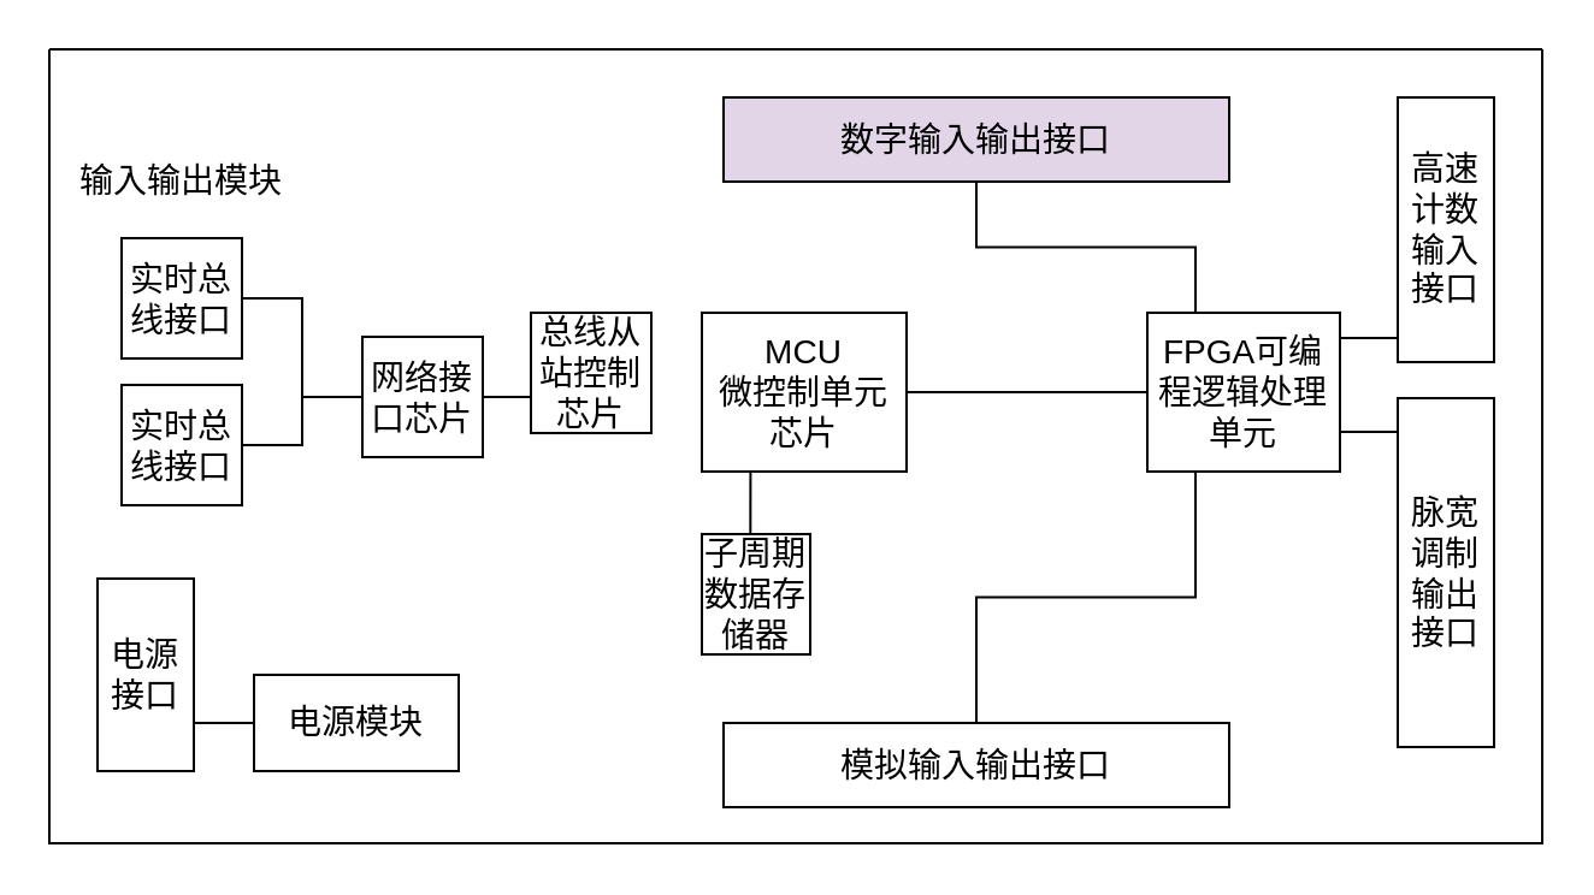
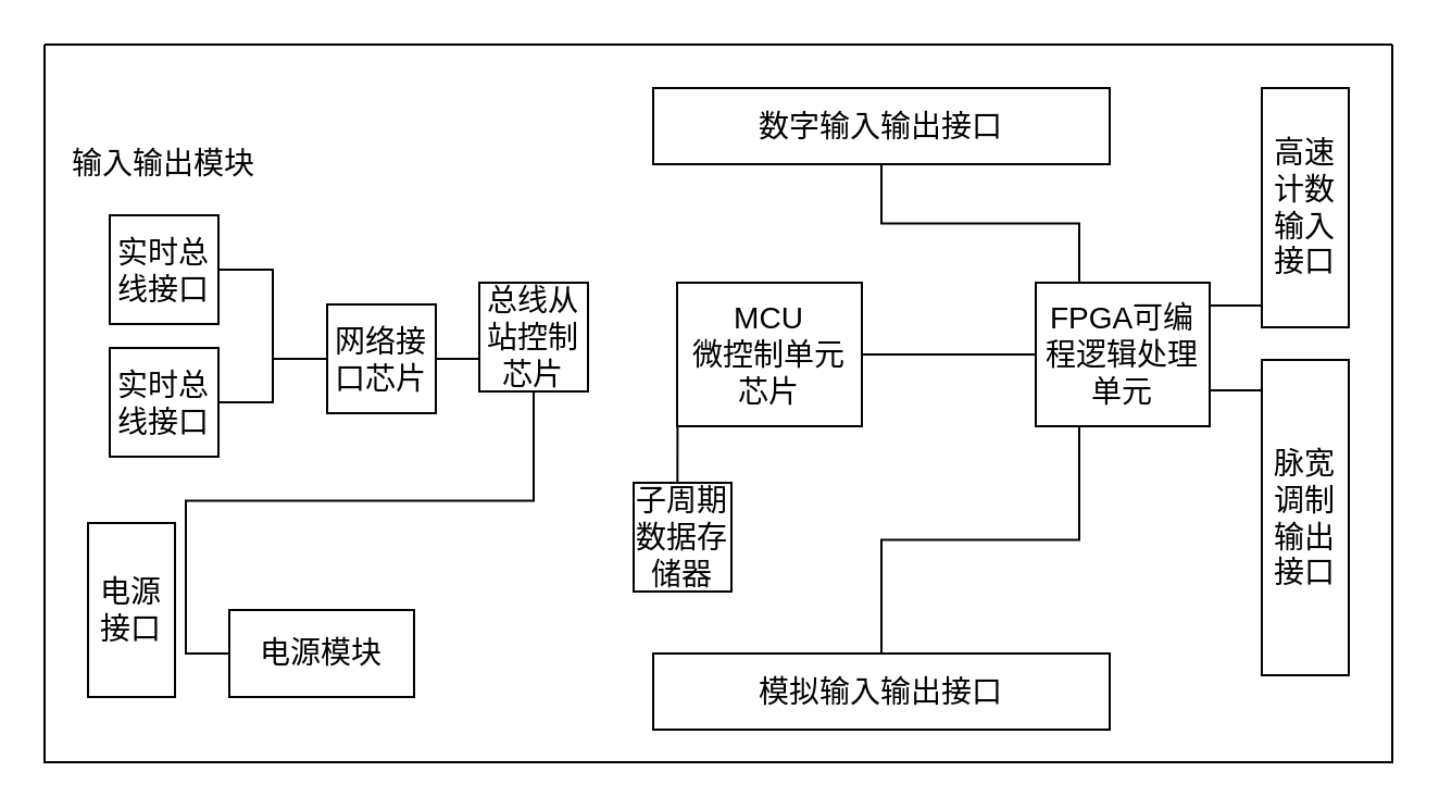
- <mxCell id="20" value="数字输入输出接口" style="rounded=0;whiteSpace=wrap;html=1;fontSize=14;fillColor=#e1d5e7;" vertex="1" parent="2"><mxGeometry x="280" y="20" width="210" height="35" as="geometry" /></mxCell>
+ <mxCell id="20" value="数字输入输出接口" style="rounded=0;whiteSpace=wrap;html=1;fontSize=14;" vertex="1" parent="2"><mxGeometry x="280" y="20" width="210" height="35" as="geometry" /></mxCell>
- <mxCell id="11" value="MCU&lt;br&gt;微控制单元芯片" style="rounded=0;whiteSpace=wrap;html=1;fontSize=14;" vertex="1" parent="2"><mxGeometry x="271" y="109.5" width="85" height="66" as="geometry" /></mxCell>
+ <mxCell id="11" value="MCU&lt;br&gt;微控制单元芯片" style="rounded=0;whiteSpace=wrap;html=1;fontSize=14;" vertex="1" parent="2"><mxGeometry x="291" y="109.5" width="85" height="66" as="geometry" /></mxCell>
- <mxCell id="25" style="edgeStyle=orthogonalEdgeStyle;rounded=0;orthogonalLoop=1;jettySize=auto;html=1;exitX=0;exitY=0.5;exitDx=0;exitDy=0;entryX=1;entryY=0.75;entryDx=0;entryDy=0;startArrow=none;startFill=0;endArrow=none;endFill=0;" edge="1" parent="2" source="26" target="24"><mxGeometry relative="1" as="geometry" /></mxCell>
+ <mxCell id="25" style="edgeStyle=orthogonalEdgeStyle;rounded=0;orthogonalLoop=1;jettySize=auto;html=1;exitX=0;exitY=0.5;exitDx=0;exitDy=0;startArrow=none;startFill=0;endArrow=none;endFill=0;" edge="1" parent="2" source="26" target="8"><mxGeometry relative="1" as="geometry" /></mxCell>
